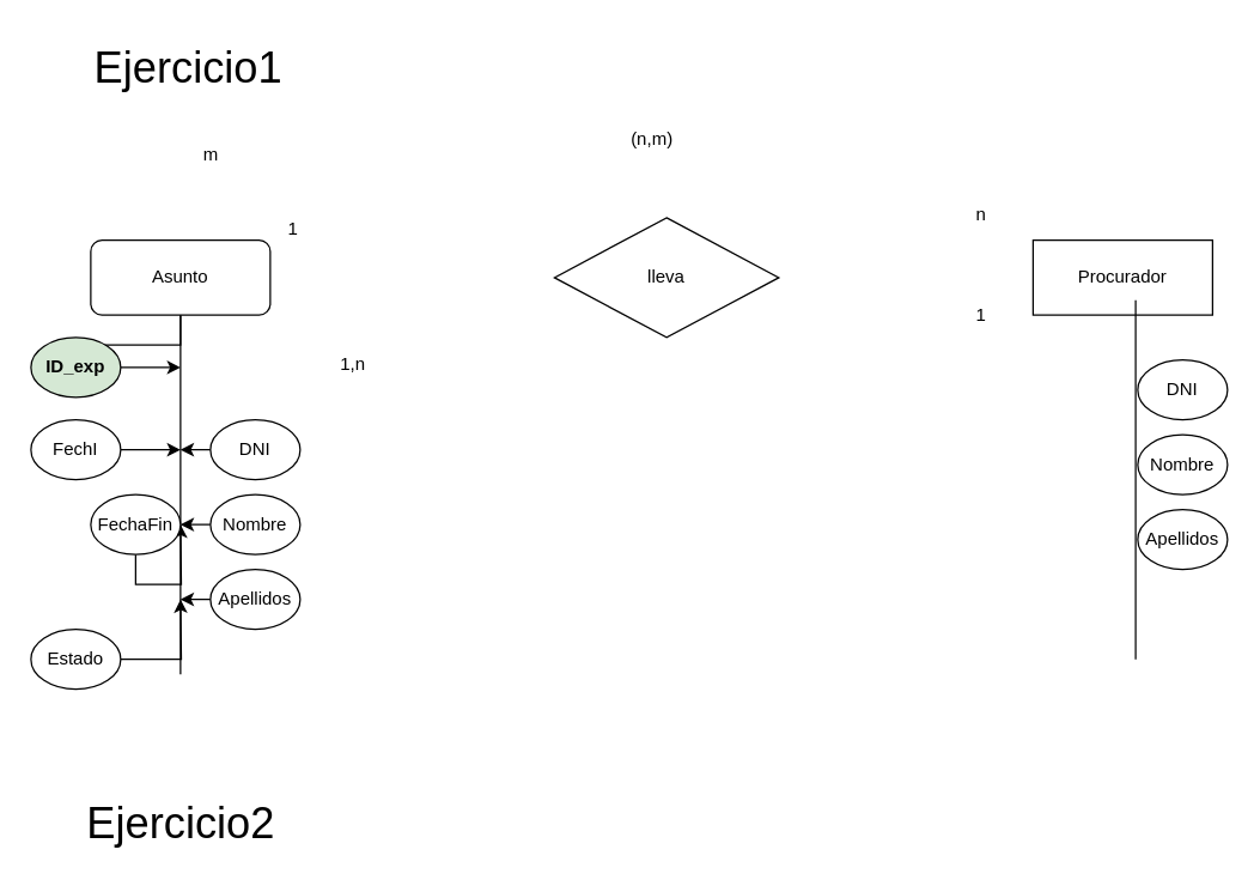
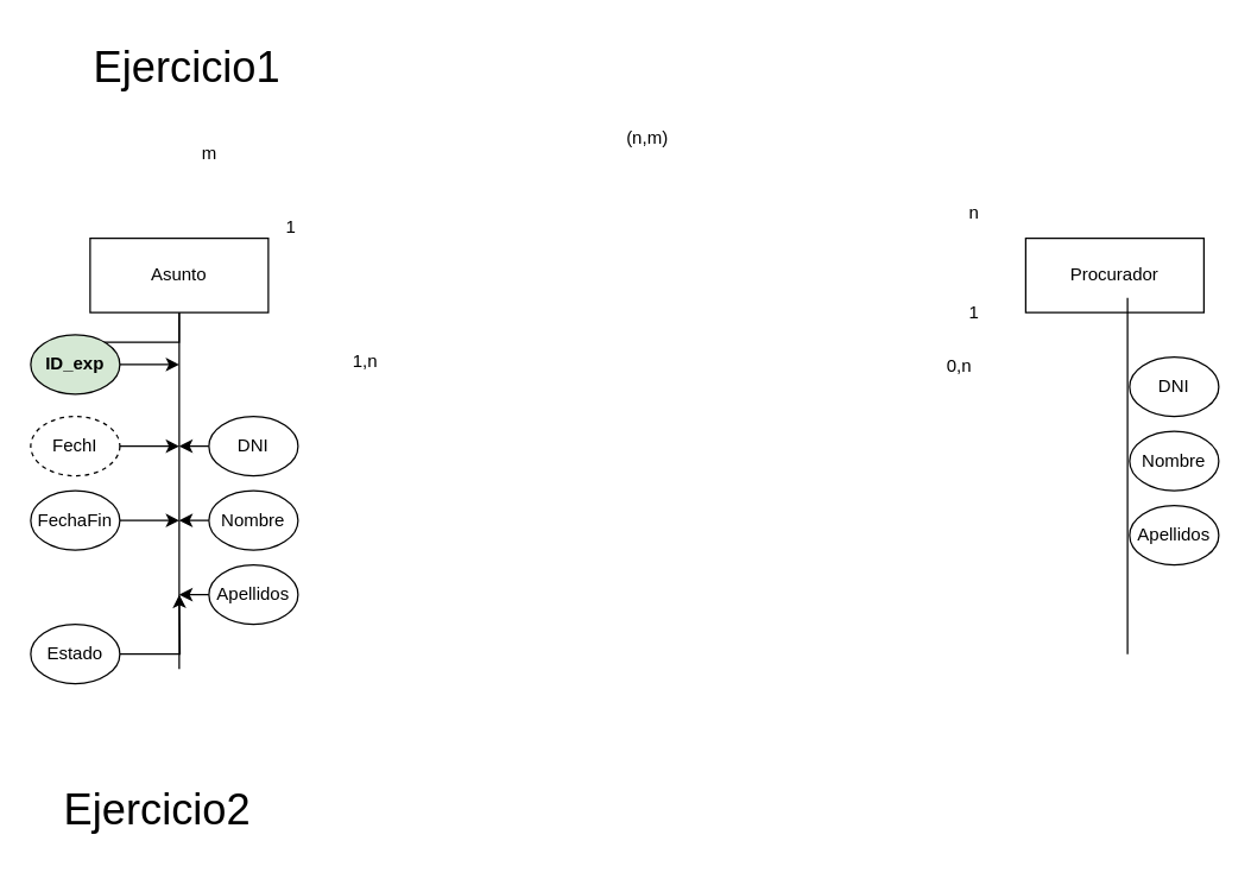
- <mxCell id="4" value="Asunto" style="whiteSpace=wrap;html=1;rounded=1;" vertex="1" parent="1"><mxGeometry x="60" y="160" width="120" height="50" as="geometry" /></mxCell>
+ <mxCell id="4" value="Asunto" style="rounded=0;whiteSpace=wrap;html=1;" vertex="1" parent="1"><mxGeometry x="60" y="160" width="120" height="50" as="geometry" /></mxCell>
- <mxCell id="6" value="lleva" style="rhombus;whiteSpace=wrap;html=1;" vertex="1" parent="1"><mxGeometry x="370" y="145" width="150" height="80" as="geometry" /></mxCell>
- <mxCell id="31" value="1,n" style="text;html=1;align=center;verticalAlign=middle;resizable=0;points=[];autosize=1;strokeColor=none;fillColor=none;" vertex="1" parent="1"><mxGeometry x="215" y="228" width="40" height="30" as="geometry" /></mxCell>
+ <mxCell id="31" value="1,n" style="text;html=1;align=center;verticalAlign=middle;resizable=0;points=[];autosize=1;strokeColor=none;fillColor=none;" vertex="1" parent="1"><mxGeometry x="225" y="228" width="40" height="30" as="geometry" /></mxCell>
+ <mxCell id="32" value="0,n&lt;div&gt;&lt;br&gt;&lt;/div&gt;" style="text;html=1;align=center;verticalAlign=middle;resizable=0;points=[];autosize=1;strokeColor=none;fillColor=none;" vertex="1" parent="1"><mxGeometry x="625" y="233" width="40" height="40" as="geometry" /></mxCell>
- <mxCell id="11" value="FechI" style="ellipse;whiteSpace=wrap;html=1;" vertex="1" parent="1"><mxGeometry x="20" y="280" width="60" height="40" as="geometry" /></mxCell>
+ <mxCell id="11" value="FechI" style="ellipse;whiteSpace=wrap;html=1;dashed=1;" vertex="1" parent="1"><mxGeometry x="20" y="280" width="60" height="40" as="geometry" /></mxCell>
- <mxCell id="13" value="FechaFin" style="ellipse;whiteSpace=wrap;html=1;" vertex="1" parent="1"><mxGeometry x="60" y="330" width="60" height="40" as="geometry" /></mxCell>
+ <mxCell id="13" value="FechaFin" style="ellipse;whiteSpace=wrap;html=1;" vertex="1" parent="1"><mxGeometry x="20" y="330" width="60" height="40" as="geometry" /></mxCell>
- <mxCell id="33" value="&lt;font style=&quot;font-size: 29px;&quot;&gt;Ejercicio2&lt;/font&gt;" style="text;html=1;align=center;verticalAlign=middle;resizable=0;points=[];autosize=1;strokeColor=none;fillColor=none;" vertex="1" parent="1"><mxGeometry x="45" y="525" width="150" height="50" as="geometry" /></mxCell>
+ <mxCell id="33" value="&lt;font style=&quot;font-size: 29px;&quot;&gt;Ejercicio2&lt;/font&gt;" style="text;html=1;align=center;verticalAlign=middle;resizable=0;points=[];autosize=1;strokeColor=none;fillColor=none;" vertex="1" parent="1"><mxGeometry x="30" y="520" width="150" height="50" as="geometry" /></mxCell>
